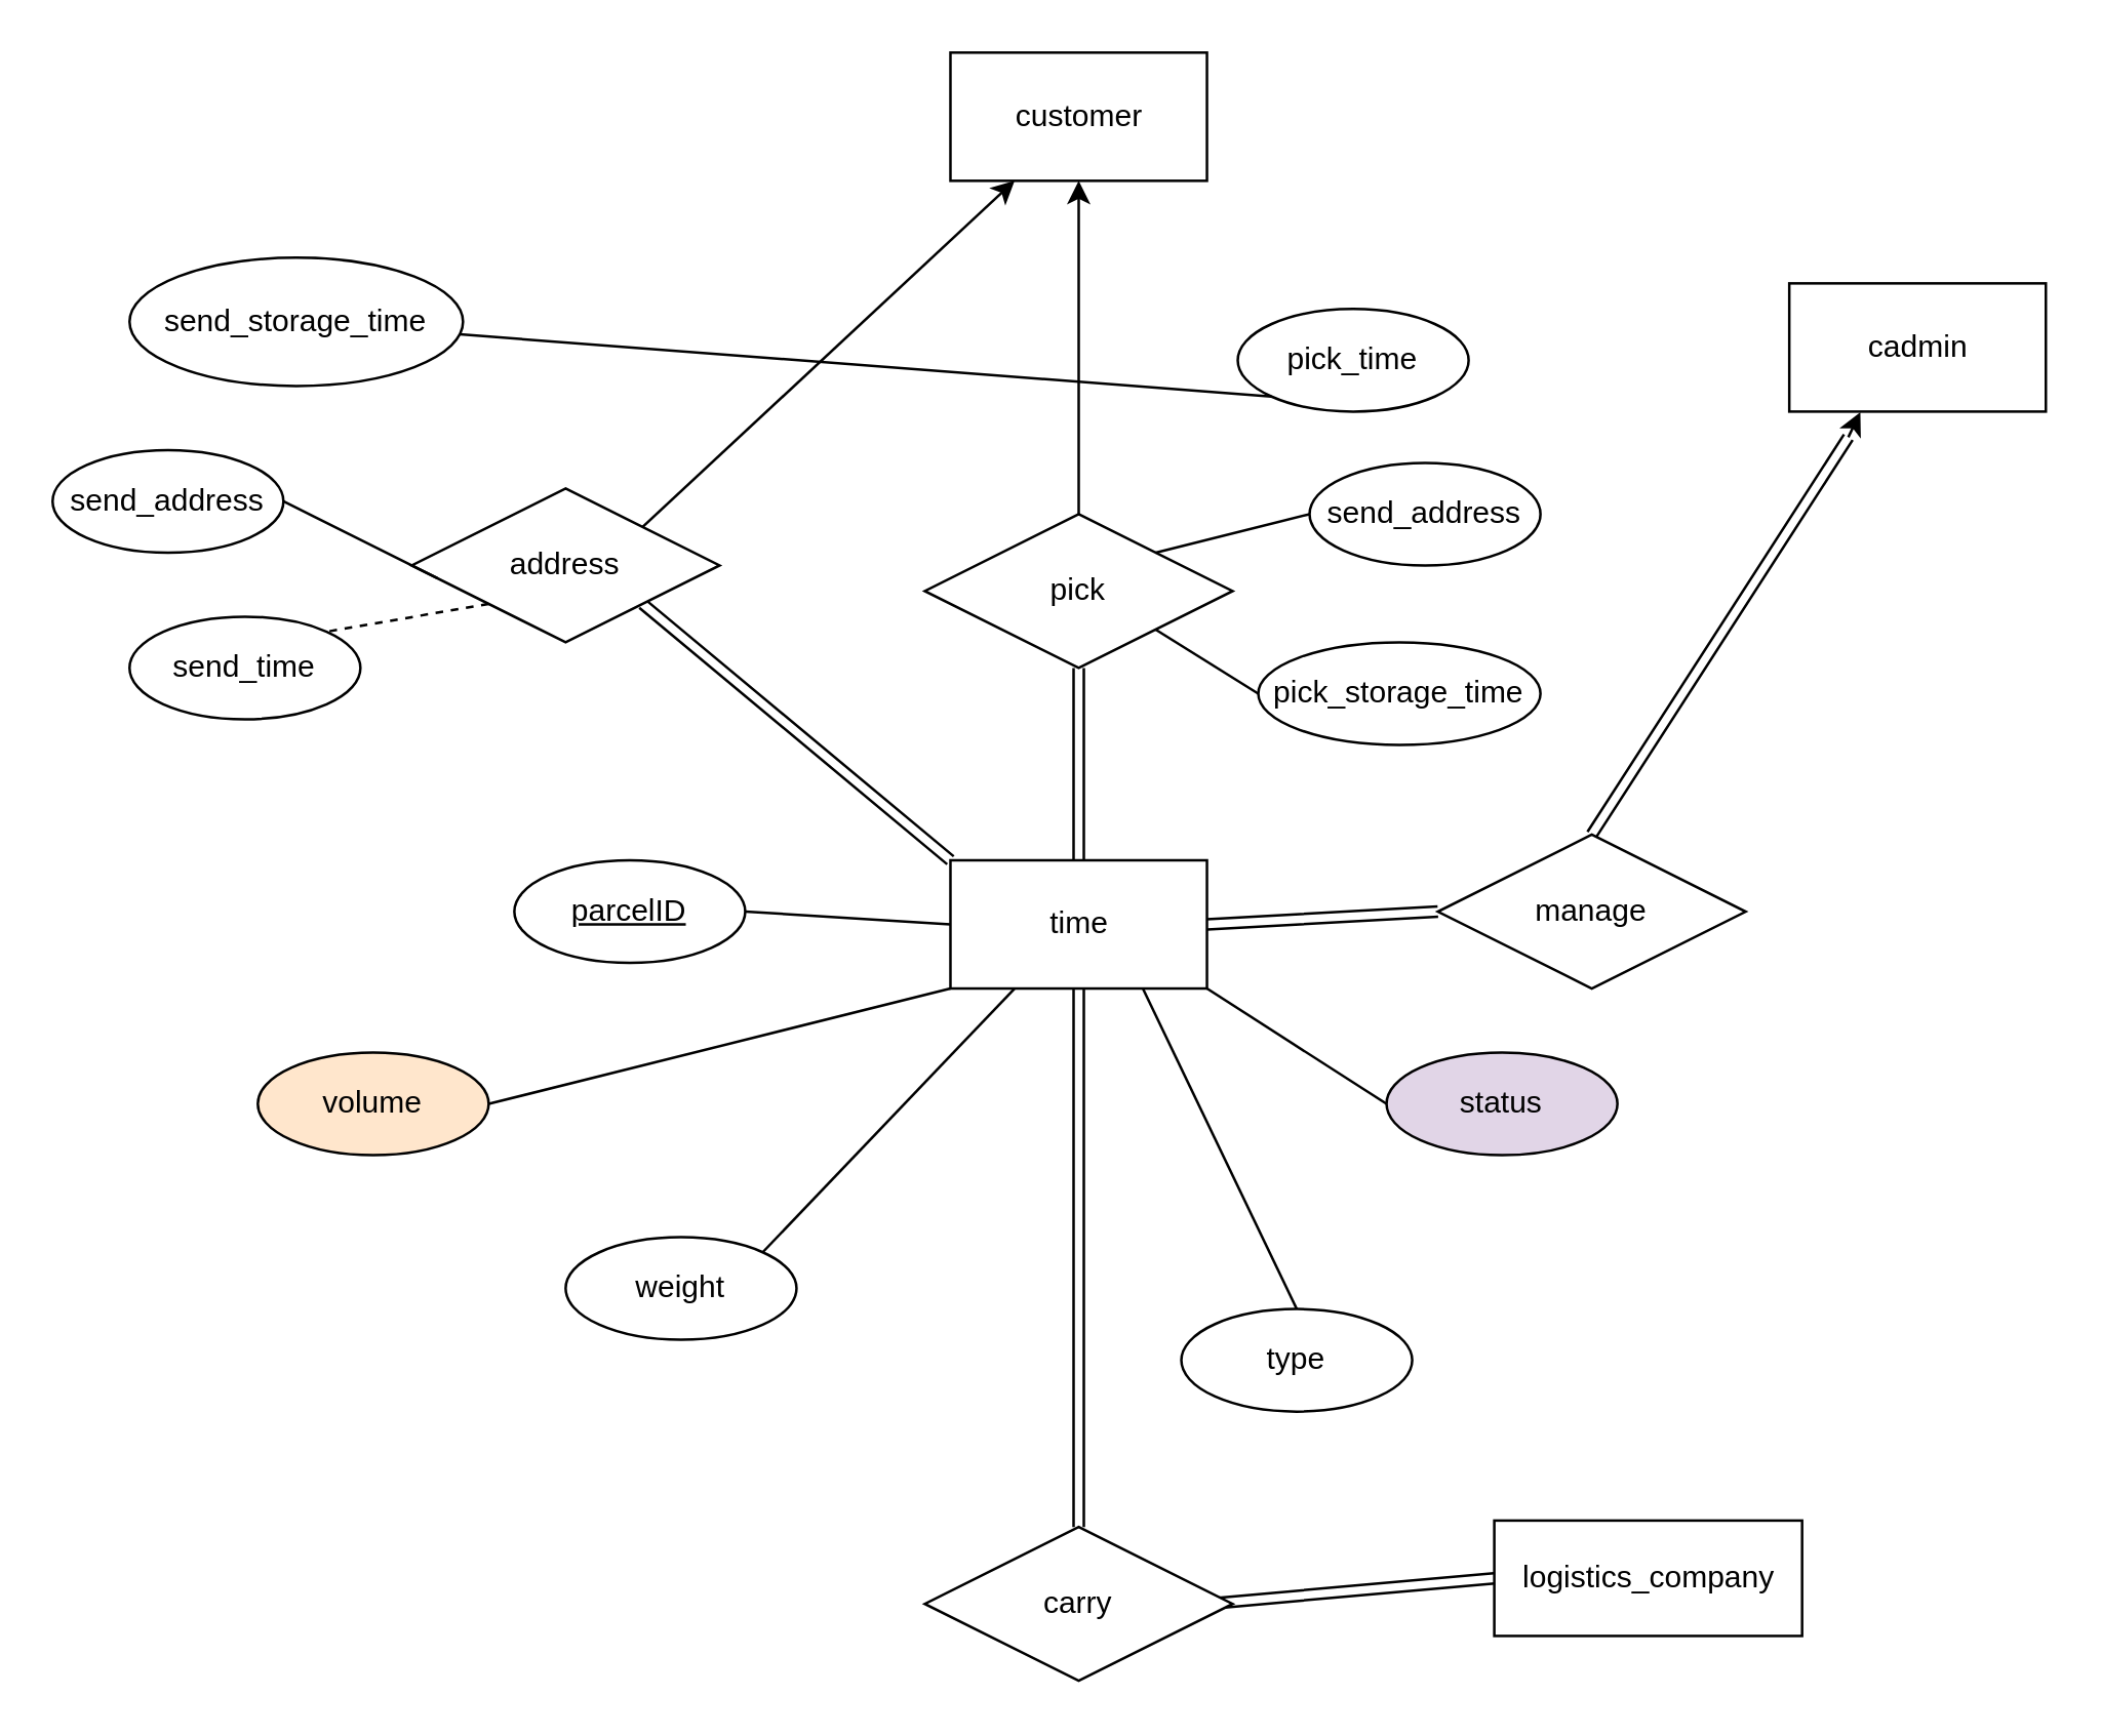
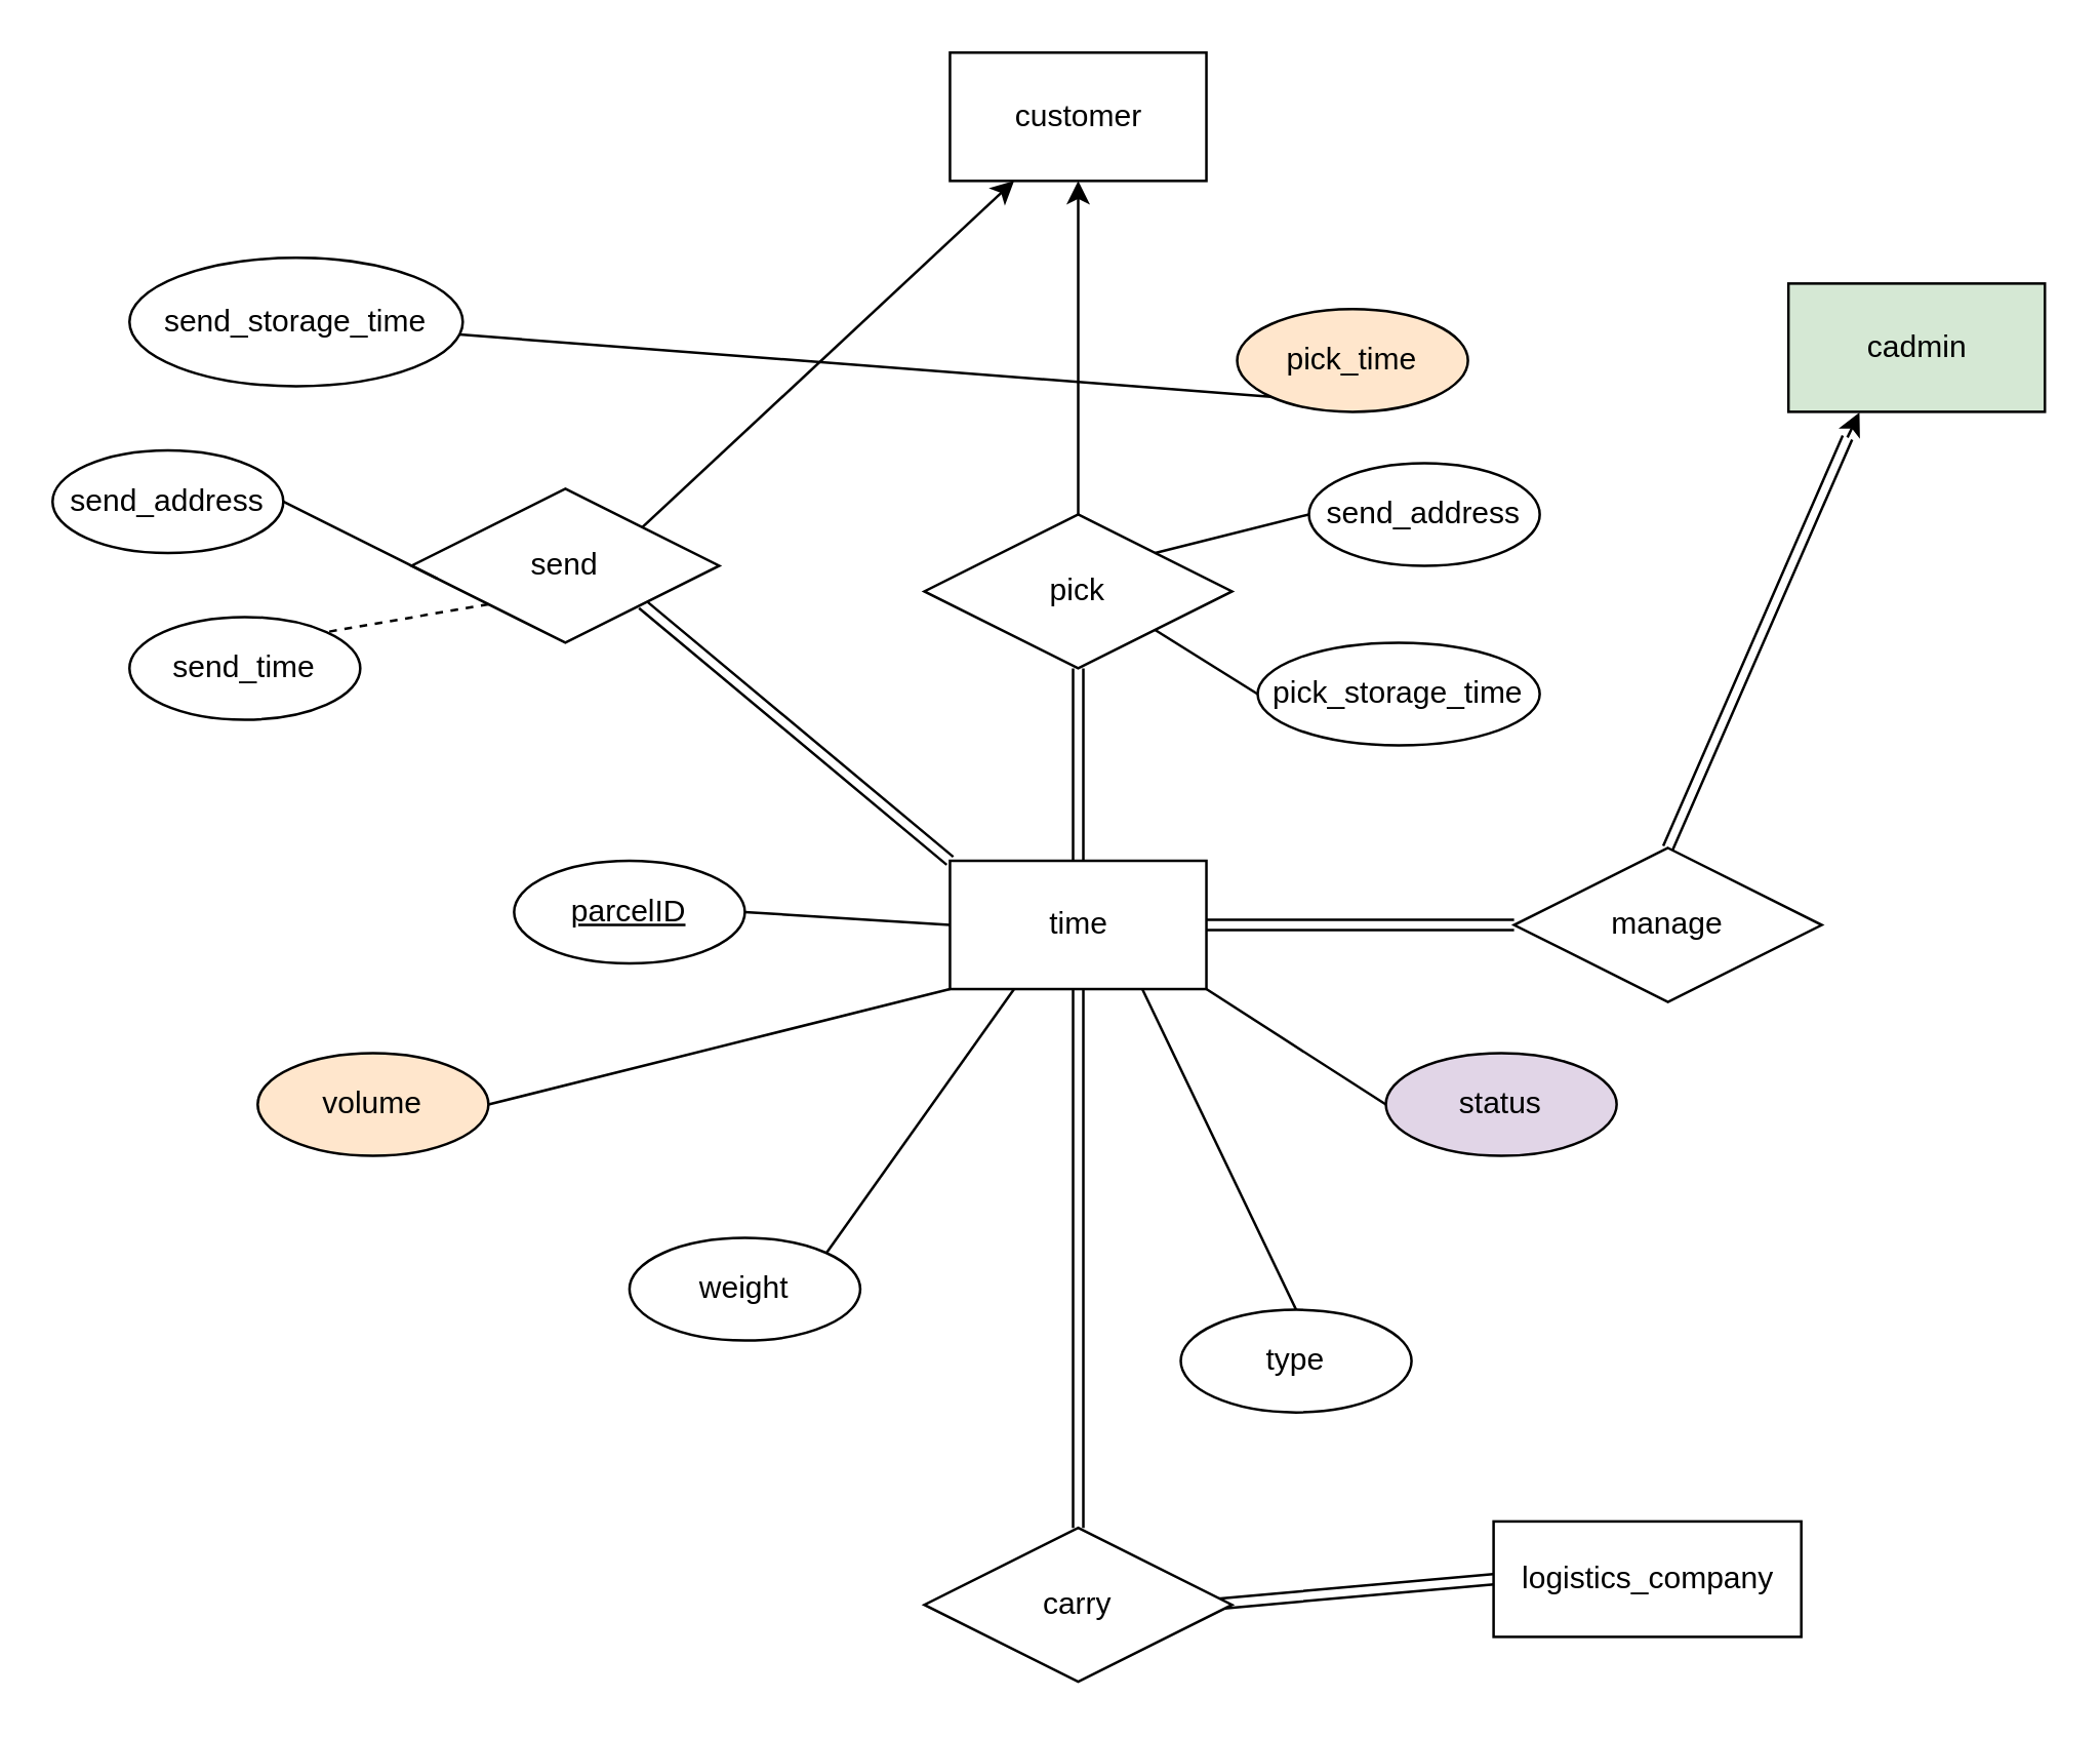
- <mxCell id="13" value="cadmin" style="html=1;dashed=0;whitespace=wrap;" vertex="1" parent="1"><mxGeometry x="697" y="110" width="100" height="50" as="geometry" /></mxCell>
+ <mxCell id="13" value="cadmin" style="html=1;dashed=0;whitespace=wrap;fillColor=#d5e8d4;" vertex="1" parent="1"><mxGeometry x="697" y="110" width="100" height="50" as="geometry" /></mxCell>
- <mxCell id="28" value="pick_time" style="ellipse;whiteSpace=wrap;html=1;align=center;" vertex="1" parent="1"><mxGeometry x="482" y="120" width="90" height="40" as="geometry" /></mxCell>
+ <mxCell id="28" value="pick_time" style="ellipse;whiteSpace=wrap;html=1;align=center;fillColor=#ffe6cc;" vertex="1" parent="1"><mxGeometry x="482" y="120" width="90" height="40" as="geometry" /></mxCell>
- <mxCell id="9" value="address" style="shape=rhombus;perimeter=rhombusPerimeter;whiteSpace=wrap;html=1;align=center;" vertex="1" parent="1"><mxGeometry x="160" y="190" width="120" height="60" as="geometry" /></mxCell>
+ <mxCell id="9" value="send" style="shape=rhombus;perimeter=rhombusPerimeter;whiteSpace=wrap;html=1;align=center;" vertex="1" parent="1"><mxGeometry x="160" y="190" width="120" height="60" as="geometry" /></mxCell>
- <mxCell id="6" value="manage" style="shape=rhombus;perimeter=rhombusPerimeter;whiteSpace=wrap;html=1;align=center;" vertex="1" parent="1"><mxGeometry x="560" y="325" width="120" height="60" as="geometry" /></mxCell>
+ <mxCell id="6" value="manage" style="shape=rhombus;perimeter=rhombusPerimeter;whiteSpace=wrap;html=1;align=center;" vertex="1" parent="1"><mxGeometry x="590" y="330" width="120" height="60" as="geometry" /></mxCell>
- <mxCell id="17" value="weight" style="ellipse;whiteSpace=wrap;html=1;align=center;" vertex="1" parent="1"><mxGeometry x="220" y="482" width="90" height="40" as="geometry" /></mxCell>
+ <mxCell id="17" value="weight" style="ellipse;whiteSpace=wrap;html=1;align=center;" vertex="1" parent="1"><mxGeometry x="245" y="482" width="90" height="40" as="geometry" /></mxCell>
